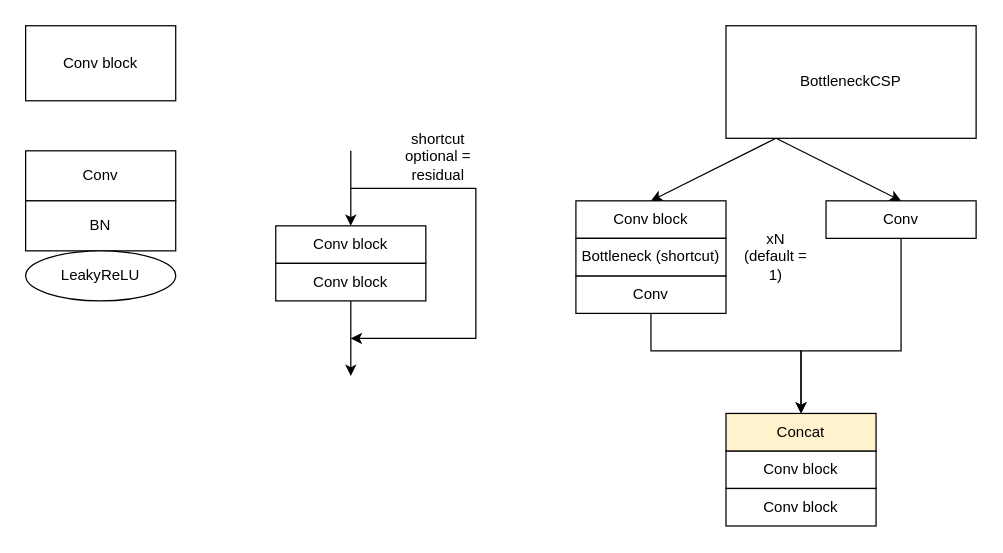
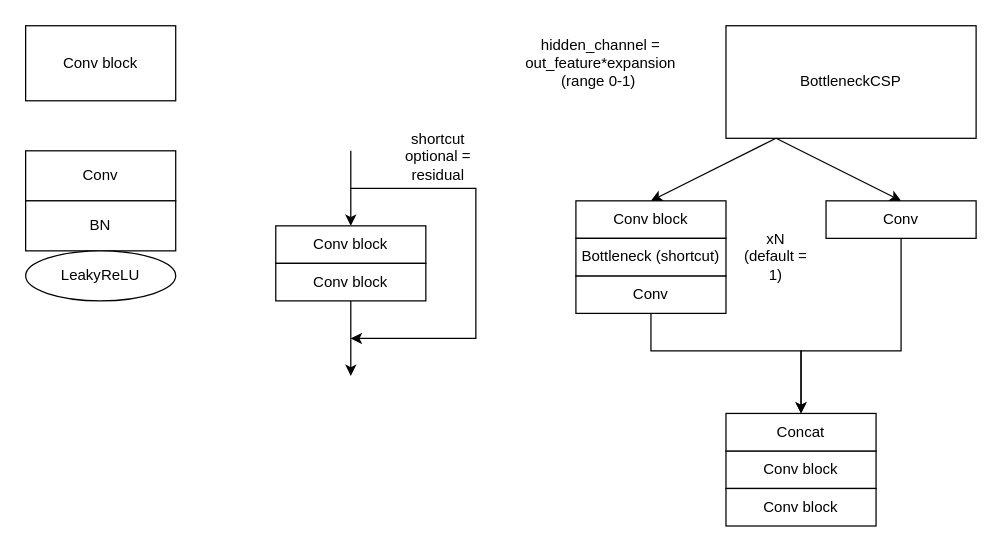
+ <mxCell id="17" value="hidden_channel = out_feature*expansion (range 0-1)&amp;nbsp;" style="text;html=1;strokeColor=none;fillColor=none;align=center;verticalAlign=middle;whiteSpace=wrap;rounded=0;" vertex="1" parent="1"><mxGeometry x="410" y="30" width="140" height="40" as="geometry" /></mxCell>
- <mxCell id="21" value="Concat" style="rounded=0;whiteSpace=wrap;html=1;fillColor=#fff2cc;" vertex="1" parent="1"><mxGeometry x="580" y="330" width="120" height="30" as="geometry" /></mxCell>
+ <mxCell id="21" value="Concat" style="rounded=0;whiteSpace=wrap;html=1;" vertex="1" parent="1"><mxGeometry x="580" y="330" width="120" height="30" as="geometry" /></mxCell>
